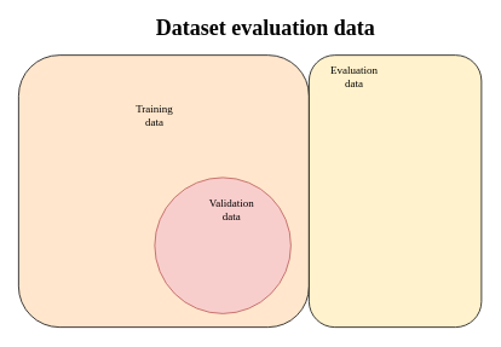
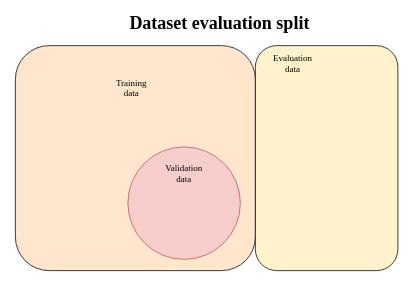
- <mxCell id="3" value="&lt;h1&gt;Dataset evaluation data&lt;/h1&gt;" style="text;html=1;strokeColor=none;fillColor=none;align=center;verticalAlign=middle;whiteSpace=wrap;rounded=0;fontFamily=Verdana;" parent="1" vertex="1"><mxGeometry x="120" y="20" width="345" height="20" as="geometry" /></mxCell>
+ <mxCell id="3" value="&lt;h1&gt;Dataset evaluation split&lt;/h1&gt;" style="text;html=1;strokeColor=none;fillColor=none;align=center;verticalAlign=middle;whiteSpace=wrap;rounded=0;fontFamily=Verdana;" parent="1" vertex="1"><mxGeometry x="120" y="20" width="345" height="20" as="geometry" /></mxCell>
- <mxCell id="4" value="Training data&lt;br&gt;&lt;br&gt;" style="text;html=1;strokeColor=none;fillColor=none;align=center;verticalAlign=middle;whiteSpace=wrap;rounded=0;fontFamily=Verdana;" parent="1" vertex="1"><mxGeometry x="150" y="124" width="40" height="20" as="geometry" /></mxCell>
+ <mxCell id="4" value="Training data&lt;br&gt;&lt;br&gt;" style="text;html=1;strokeColor=none;fillColor=none;align=center;verticalAlign=middle;whiteSpace=wrap;rounded=0;fontFamily=Verdana;" parent="1" vertex="1"><mxGeometry x="155" y="114" width="40" height="20" as="geometry" /></mxCell>
- <mxCell id="6" value="Validation data&lt;br&gt;" style="text;html=1;strokeColor=none;fillColor=none;align=center;verticalAlign=middle;whiteSpace=wrap;rounded=0;fontFamily=Verdana;" parent="1" vertex="1"><mxGeometry x="235" y="220" width="40" height="20" as="geometry" /></mxCell>
+ <mxCell id="6" value="Validation data&lt;br&gt;" style="text;html=1;strokeColor=none;fillColor=none;align=center;verticalAlign=middle;whiteSpace=wrap;rounded=0;fontFamily=Verdana;" parent="1" vertex="1"><mxGeometry x="225" y="220" width="40" height="20" as="geometry" /></mxCell>
